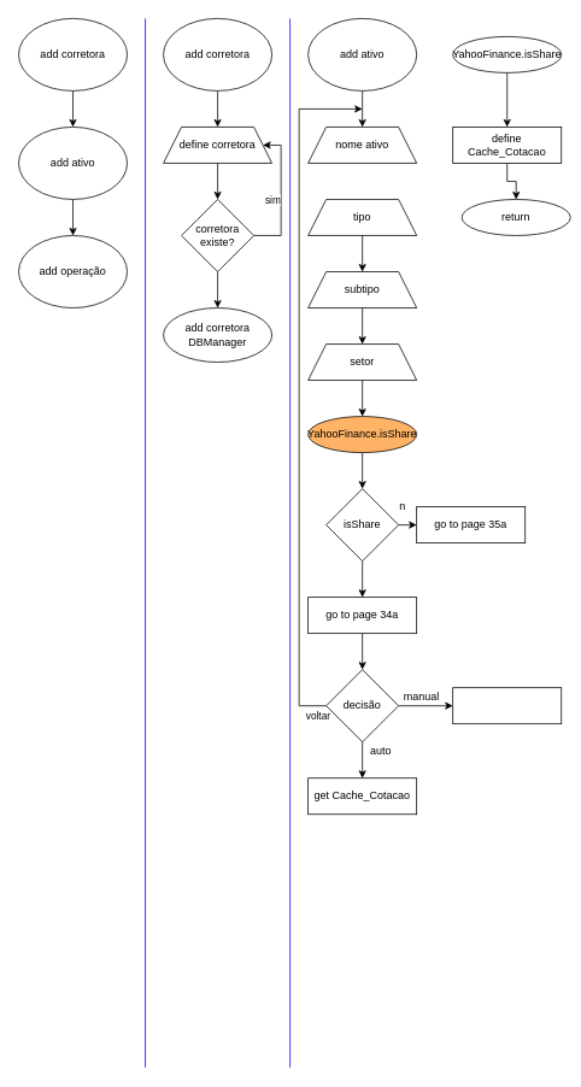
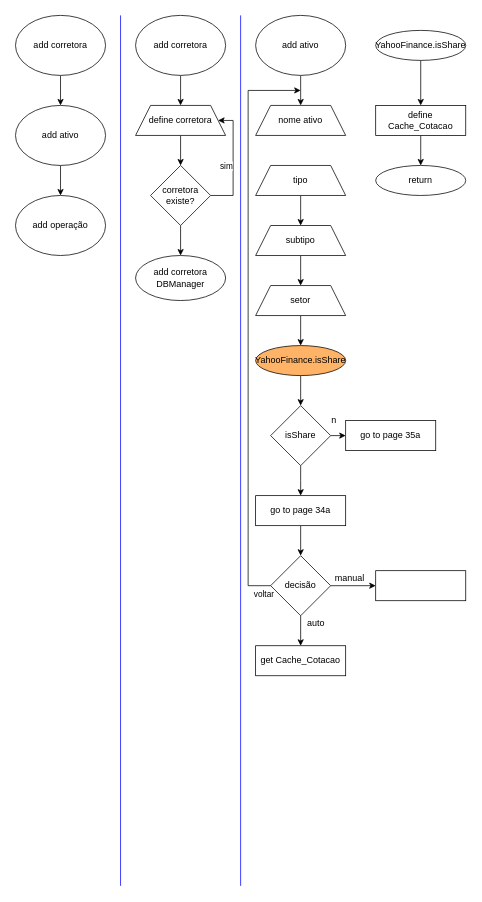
- <mxCell id="33" value="return" style="ellipse;whiteSpace=wrap;html=1;strokeColor=#000000;" parent="1" vertex="1"><mxGeometry x="510" y="220" width="120" height="40" as="geometry" /></mxCell>
+ <mxCell id="33" value="return" style="ellipse;whiteSpace=wrap;html=1;strokeColor=#000000;" parent="1" vertex="1"><mxGeometry x="500" y="220" width="120" height="40" as="geometry" /></mxCell>
